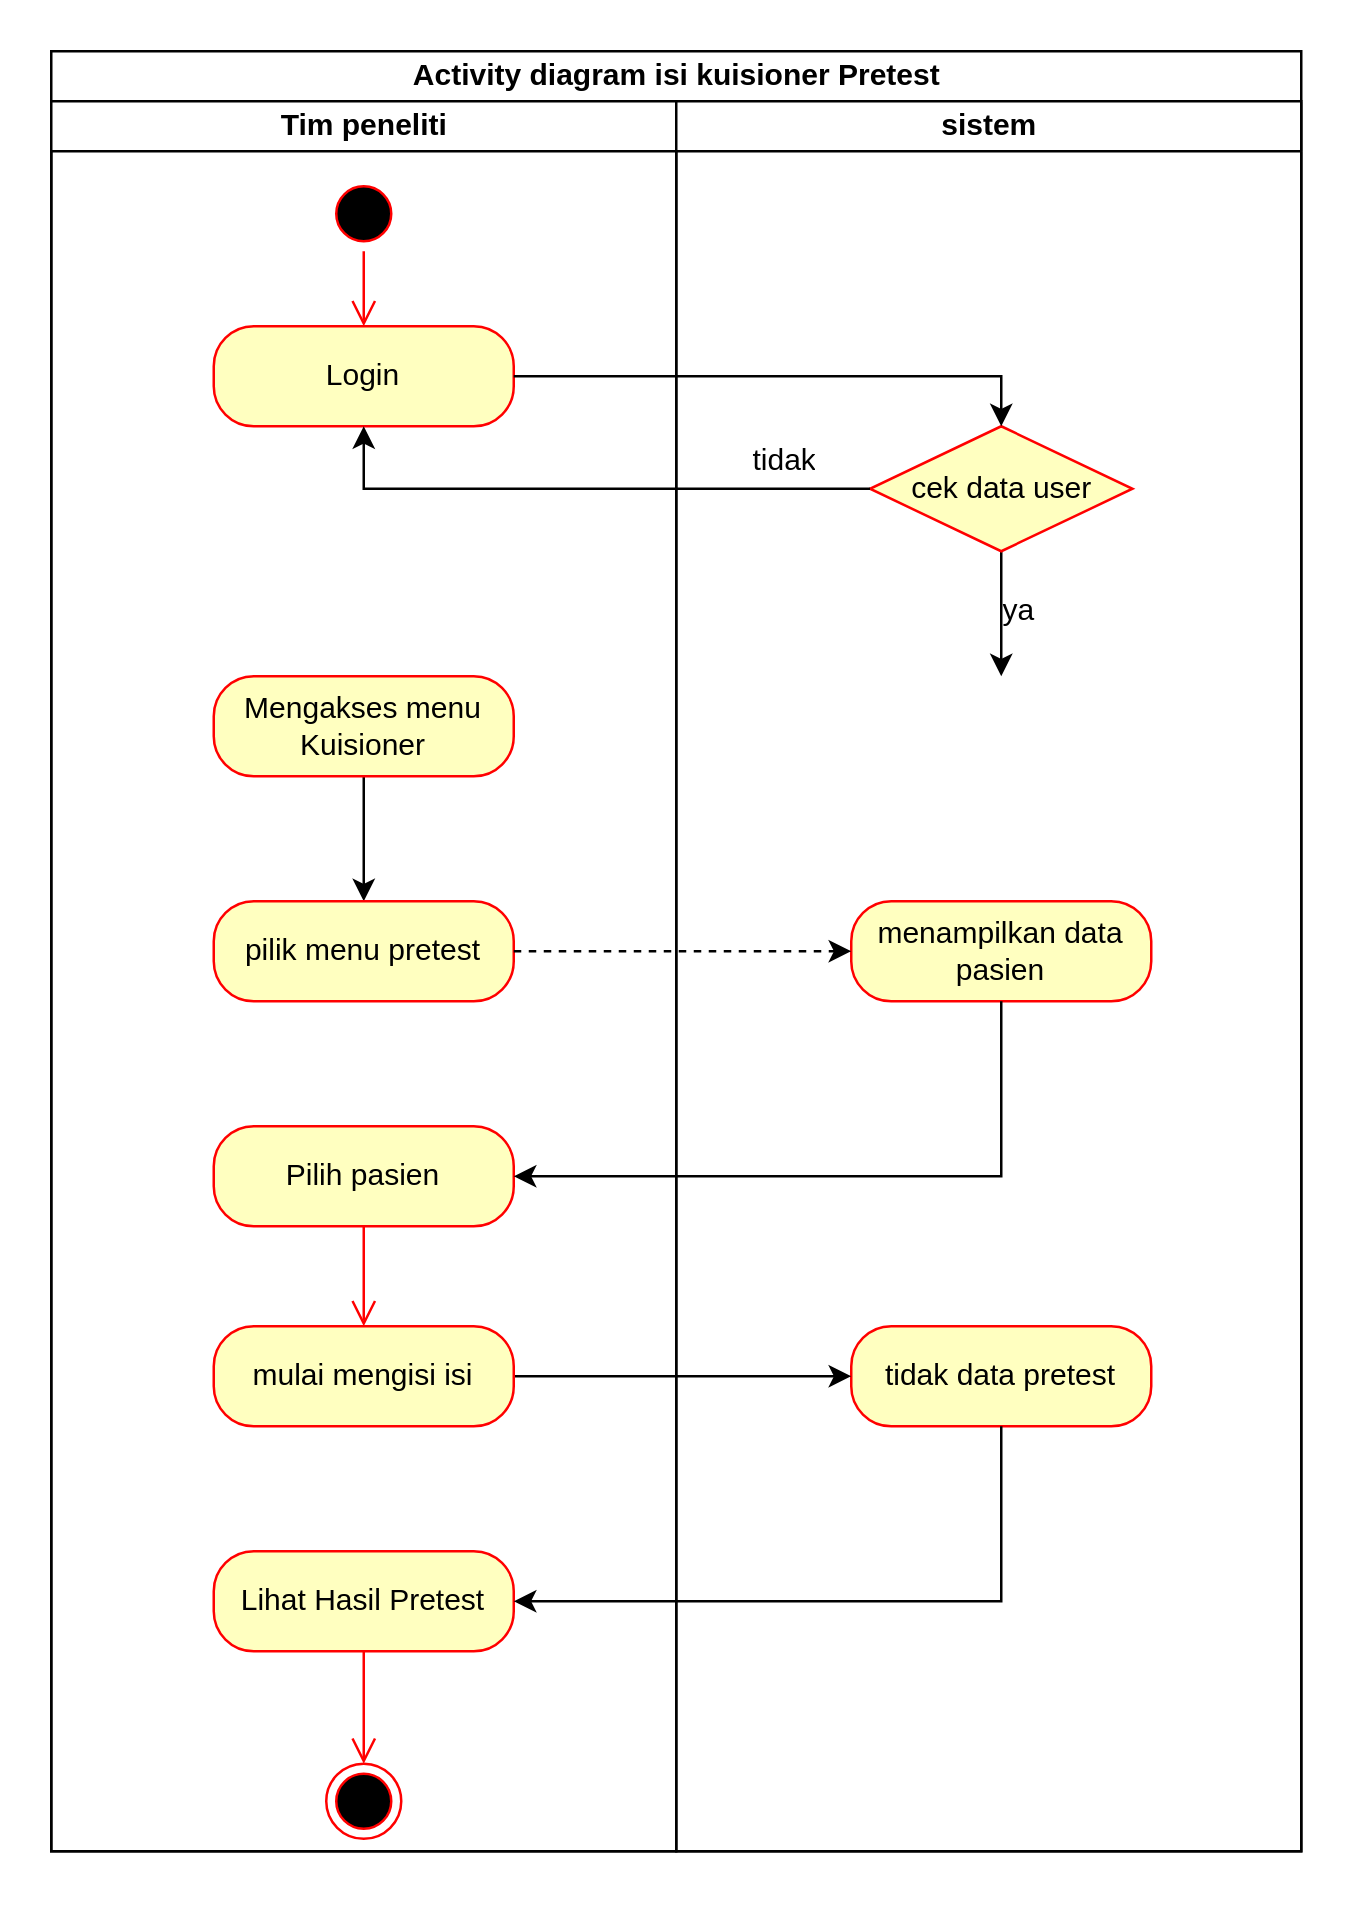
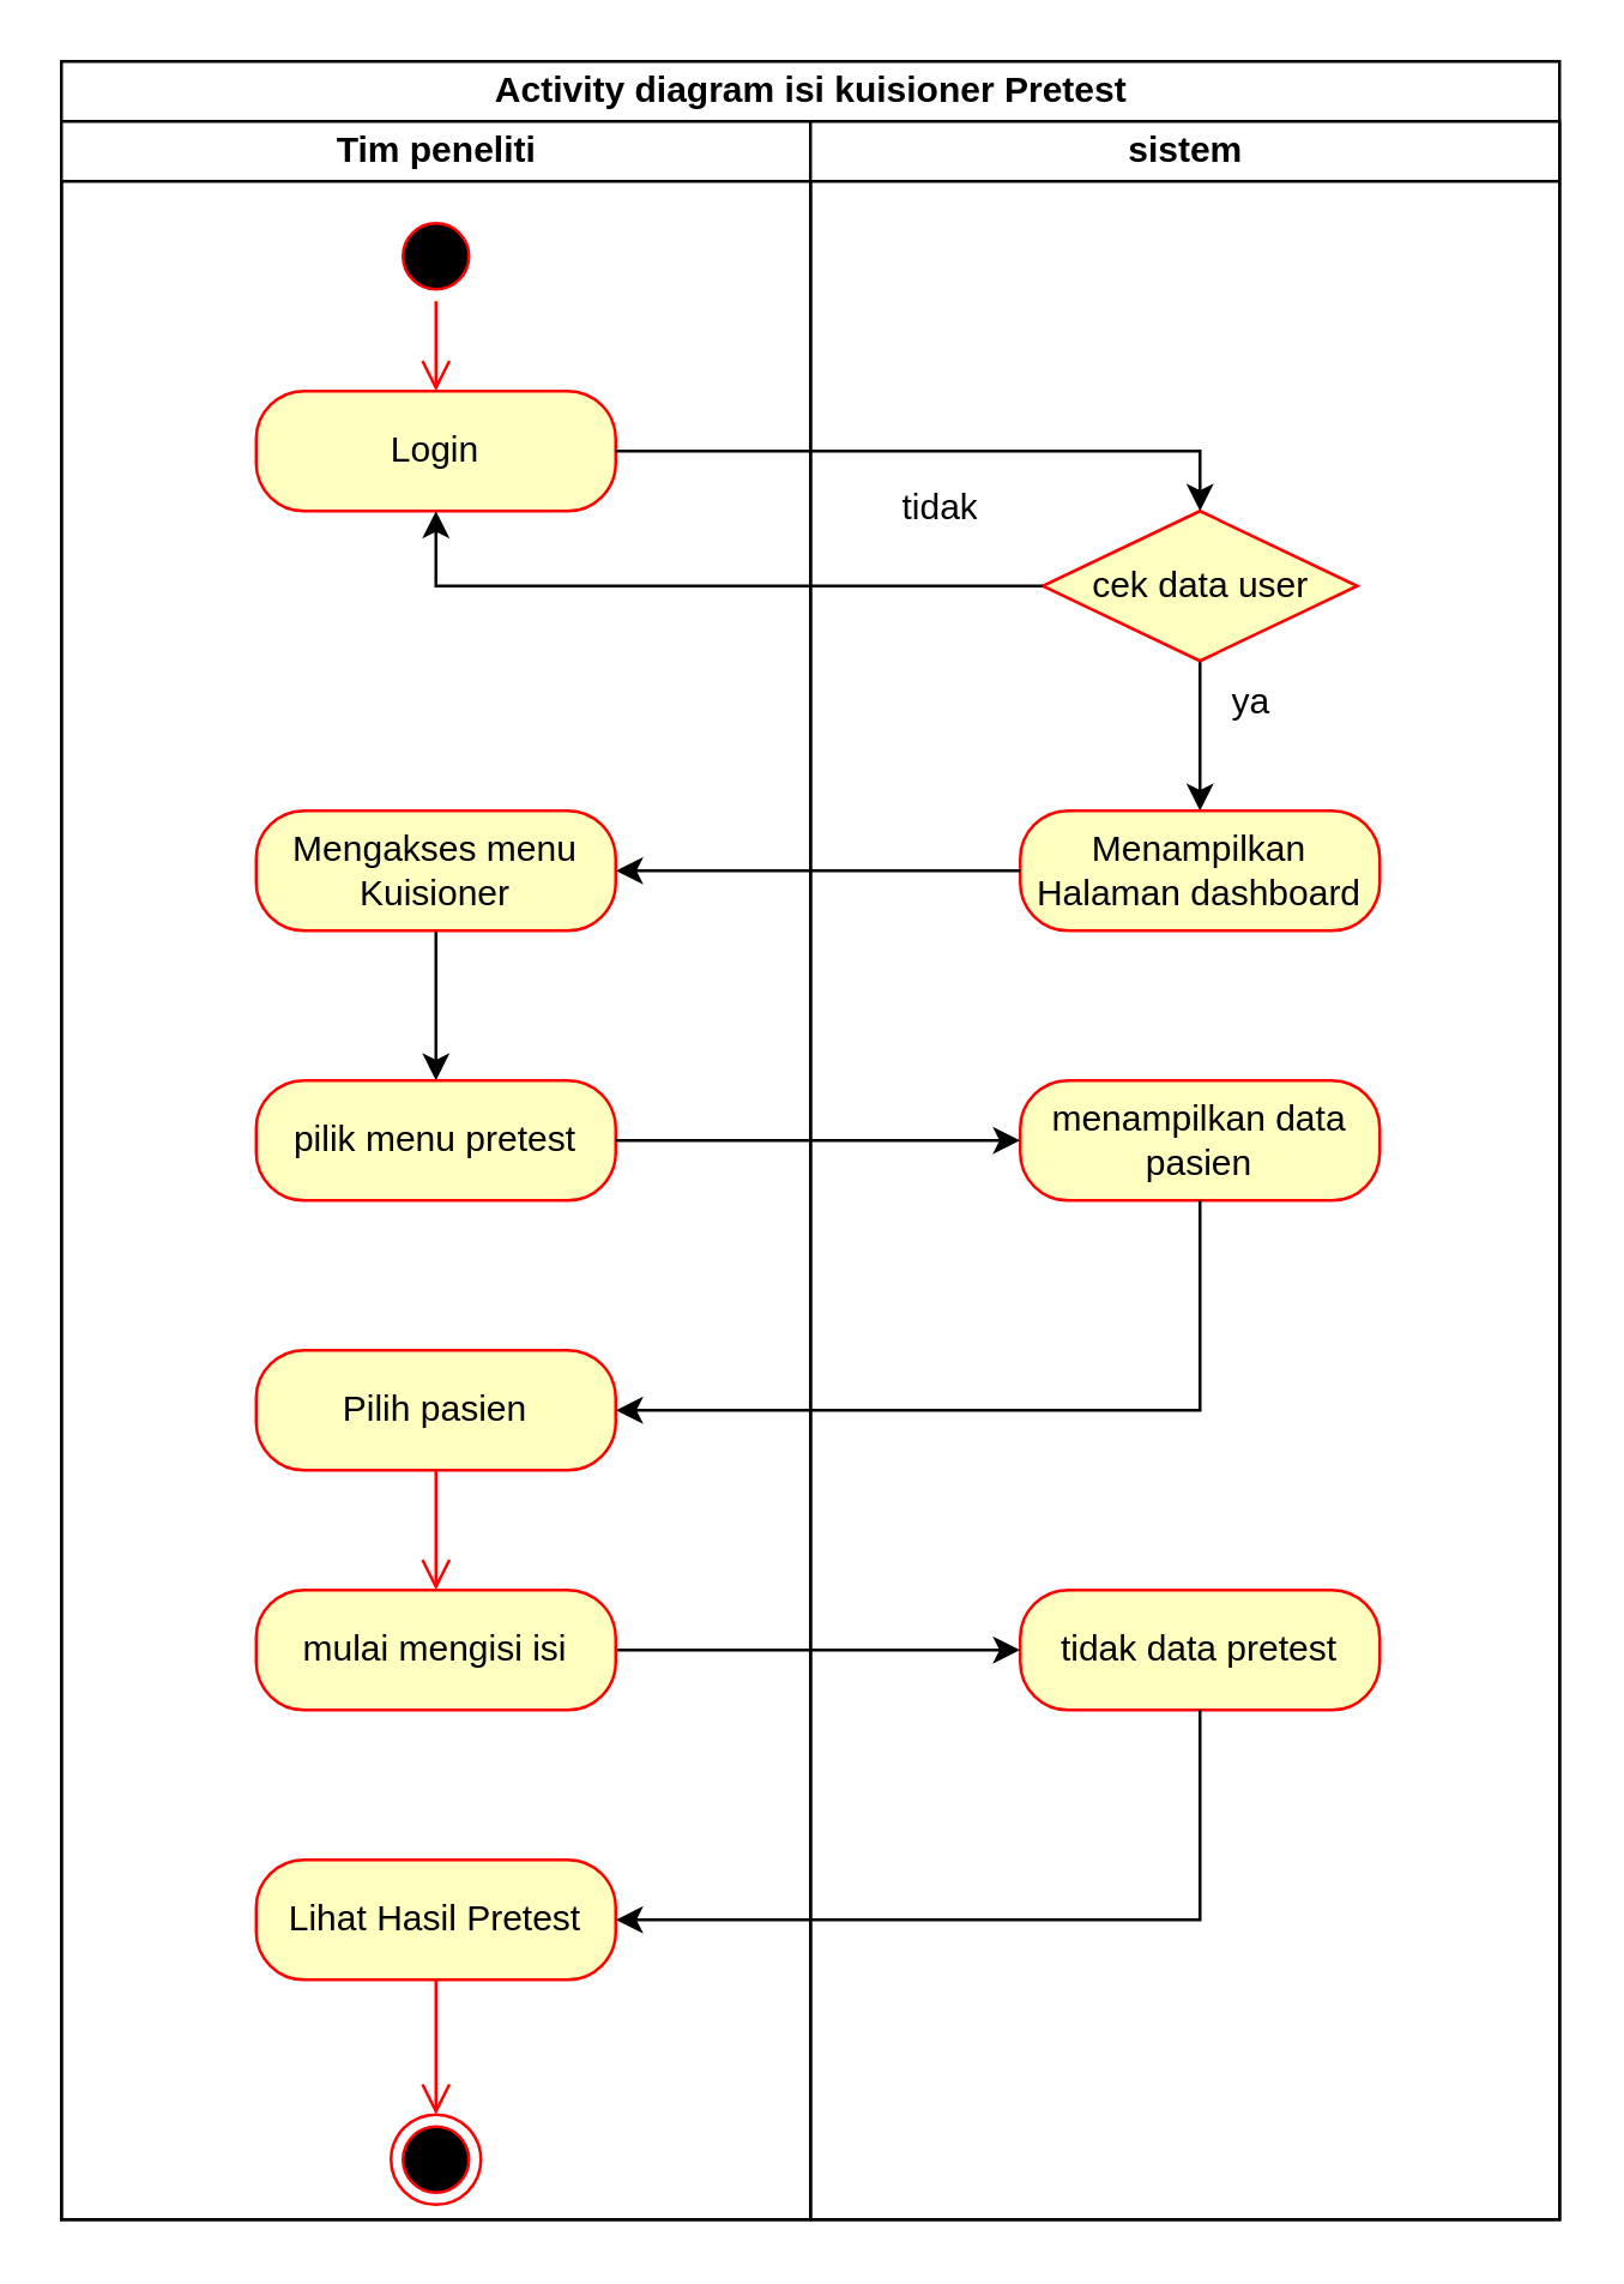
- <mxCell id="16" value="tidak" style="text;strokeColor=none;fillColor=none;spacingLeft=4;spacingRight=4;overflow=hidden;rotatable=0;points=[[0,0.5],[1,0.5]];portConstraint=eastwest;fontSize=12;whiteSpace=wrap;html=1;" vertex="1" parent="12"><mxGeometry x="25.0" y="130" width="40" height="30" as="geometry" /></mxCell>
+ <mxCell id="16" value="tidak" style="text;strokeColor=none;fillColor=none;spacingLeft=4;spacingRight=4;overflow=hidden;rotatable=0;points=[[0,0.5],[1,0.5]];portConstraint=eastwest;fontSize=12;whiteSpace=wrap;html=1;" vertex="1" parent="12"><mxGeometry x="25.0" y="115" width="40" height="30" as="geometry" /></mxCell>
- <mxCell id="15" value="ya" style="text;strokeColor=none;fillColor=none;spacingLeft=4;spacingRight=4;overflow=hidden;rotatable=0;points=[[0,0.5],[1,0.5]];portConstraint=eastwest;fontSize=12;whiteSpace=wrap;html=1;" vertex="1" parent="12"><mxGeometry x="125" y="190" width="40" height="30" as="geometry" /></mxCell>
+ <mxCell id="15" value="ya" style="text;strokeColor=none;fillColor=none;spacingLeft=4;spacingRight=4;overflow=hidden;rotatable=0;points=[[0,0.5],[1,0.5]];portConstraint=eastwest;fontSize=12;whiteSpace=wrap;html=1;" vertex="1" parent="12"><mxGeometry x="135.0" y="180" width="40" height="30" as="geometry" /></mxCell>
+ <mxCell id="22" style="edgeStyle=orthogonalEdgeStyle;rounded=0;orthogonalLoop=1;jettySize=auto;html=1;exitX=0;exitY=0.5;exitDx=0;exitDy=0;entryX=1;entryY=0.5;entryDx=0;entryDy=0;" edge="1" parent="2" source="17" target="8"><mxGeometry relative="1" as="geometry" /></mxCell>
+ <mxCell id="17" value="Menampilkan Halaman dashboard" style="rounded=1;whiteSpace=wrap;html=1;arcSize=40;fontColor=#000000;fillColor=#ffffc0;strokeColor=#ff0000;" vertex="1" parent="12"><mxGeometry x="70.0" y="230" width="120" height="40" as="geometry" /></mxCell>
- <mxCell id="23" style="edgeStyle=orthogonalEdgeStyle;rounded=0;orthogonalLoop=1;jettySize=auto;html=1;exitX=1;exitY=0.5;exitDx=0;exitDy=0;dashed=1;" edge="1" parent="2" source="9" target="18"><mxGeometry relative="1" as="geometry"><mxPoint x="325.0" y="360" as="targetPoint" /></mxGeometry></mxCell>
+ <mxCell id="23" style="edgeStyle=orthogonalEdgeStyle;rounded=0;orthogonalLoop=1;jettySize=auto;html=1;exitX=1;exitY=0.5;exitDx=0;exitDy=0;" edge="1" parent="2" source="9" target="18"><mxGeometry relative="1" as="geometry"><mxPoint x="325.0" y="360" as="targetPoint" /></mxGeometry></mxCell>
